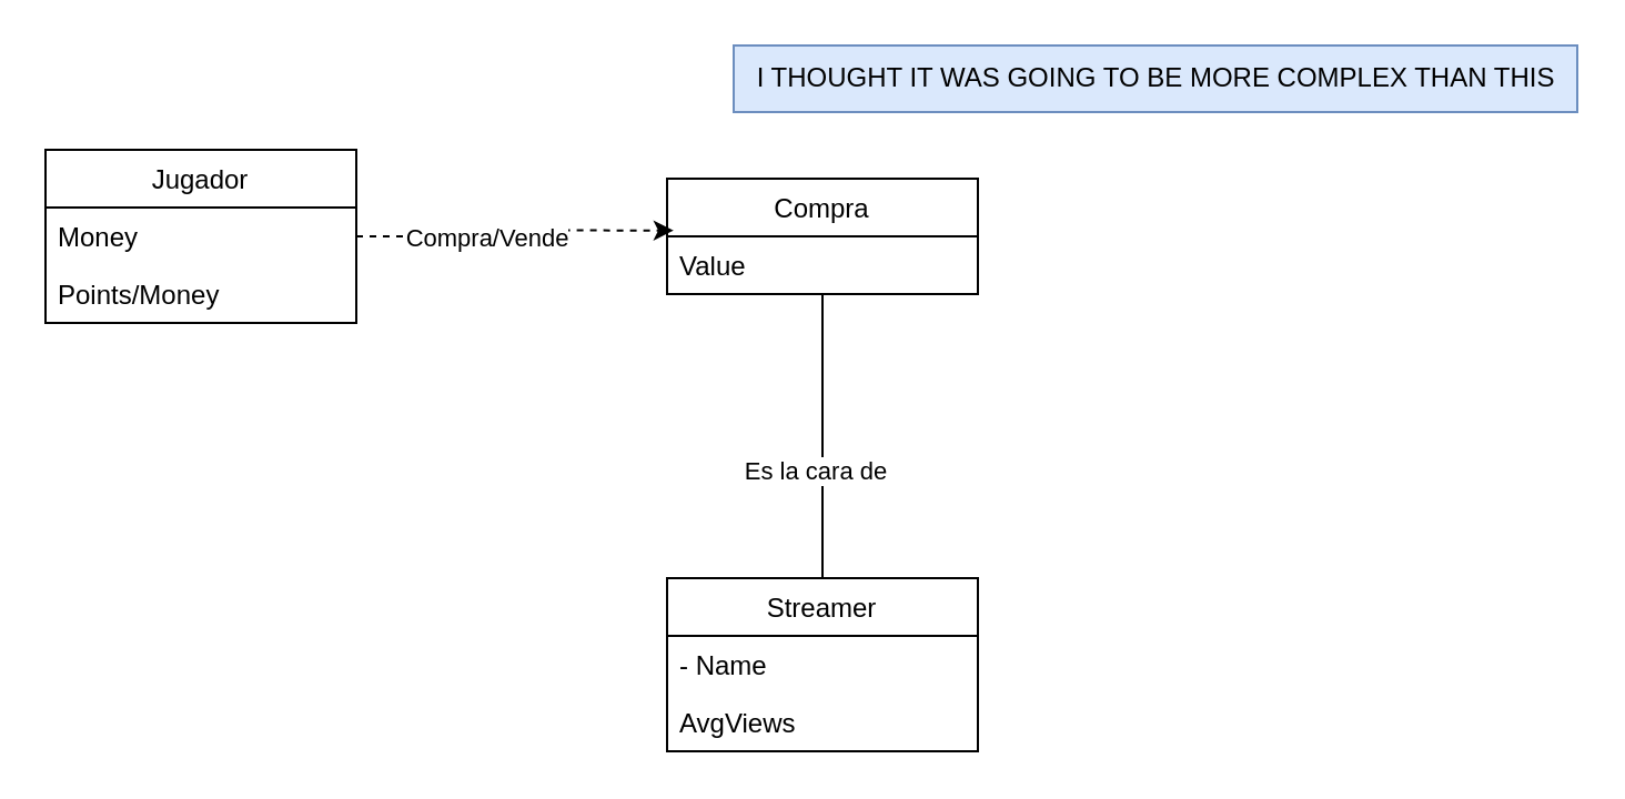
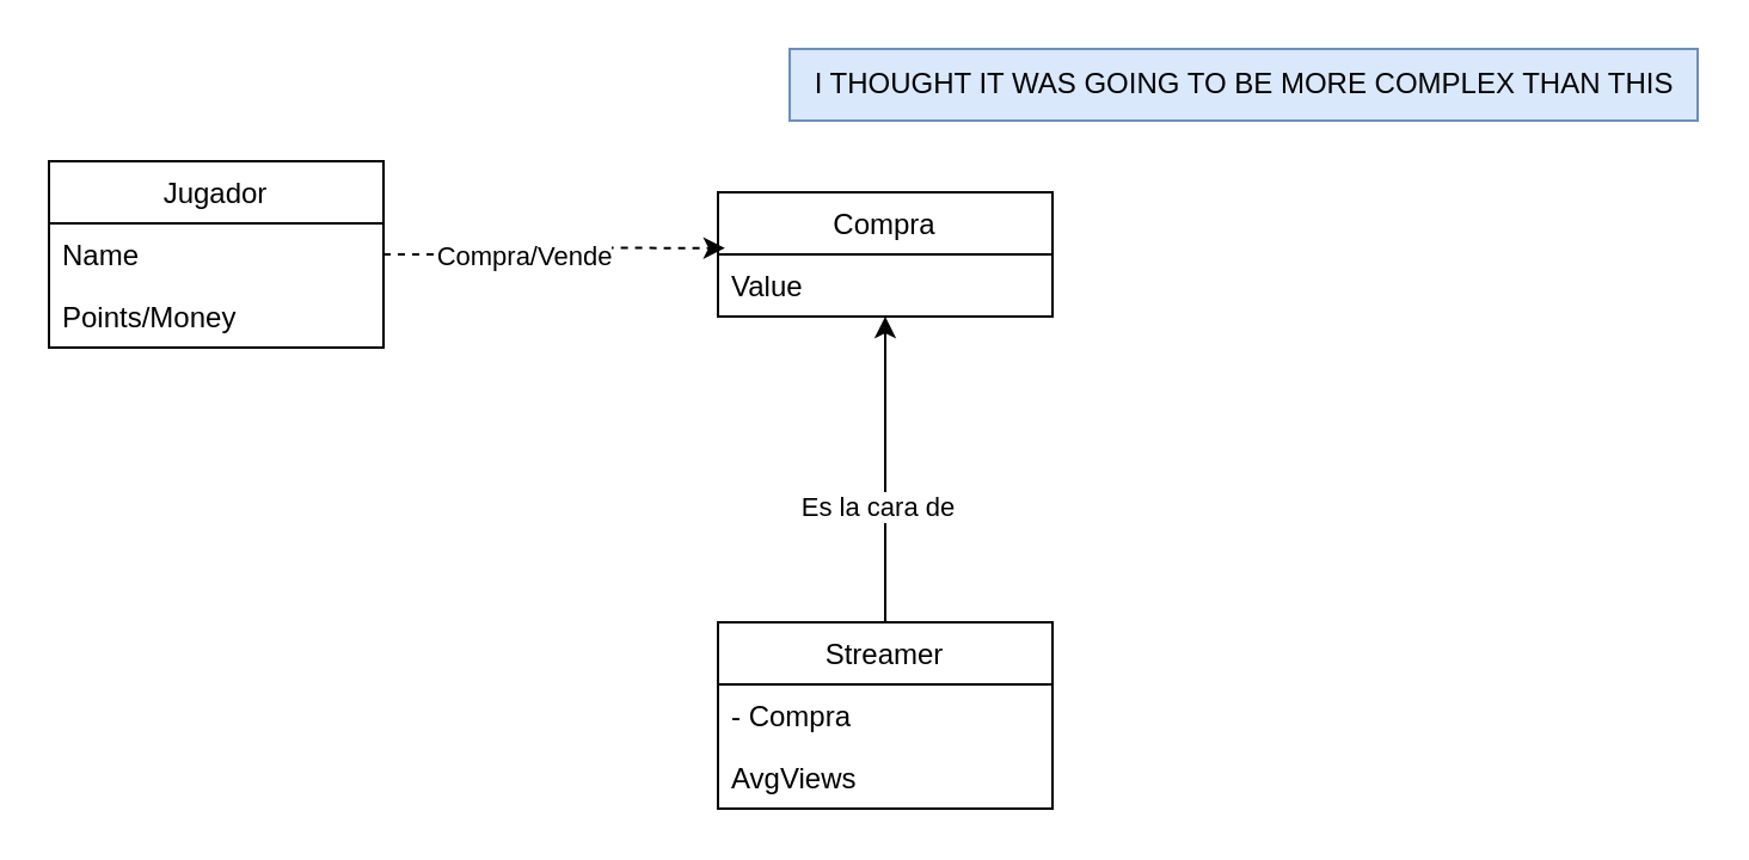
- <mxCell id="12" value="Money" style="text;strokeColor=none;fillColor=none;align=left;verticalAlign=top;spacingLeft=4;spacingRight=4;overflow=hidden;rotatable=0;points=[[0,0.5],[1,0.5]];portConstraint=eastwest;" parent="11" vertex="1"><mxGeometry y="26" width="140" height="26" as="geometry" /></mxCell>
+ <mxCell id="12" value="Name" style="text;strokeColor=none;fillColor=none;align=left;verticalAlign=top;spacingLeft=4;spacingRight=4;overflow=hidden;rotatable=0;points=[[0,0.5],[1,0.5]];portConstraint=eastwest;" parent="11" vertex="1"><mxGeometry y="26" width="140" height="26" as="geometry" /></mxCell>
- <mxCell id="2" style="edgeStyle=orthogonalEdgeStyle;rounded=0;orthogonalLoop=1;jettySize=auto;html=1;endArrow=none;" parent="1" source="4" target="7" edge="1"><mxGeometry relative="1" as="geometry" /></mxCell>
+ <mxCell id="2" style="edgeStyle=orthogonalEdgeStyle;rounded=0;orthogonalLoop=1;jettySize=auto;html=1;" parent="1" source="4" target="7" edge="1"><mxGeometry relative="1" as="geometry" /></mxCell>
- <mxCell id="5" value="- Name&#10;" style="text;strokeColor=none;fillColor=none;align=left;verticalAlign=top;spacingLeft=4;spacingRight=4;overflow=hidden;rotatable=0;points=[[0,0.5],[1,0.5]];portConstraint=eastwest;" parent="4" vertex="1"><mxGeometry y="26" width="140" height="26" as="geometry" /></mxCell>
+ <mxCell id="5" value="- Compra&#10;" style="text;strokeColor=none;fillColor=none;align=left;verticalAlign=top;spacingLeft=4;spacingRight=4;overflow=hidden;rotatable=0;points=[[0,0.5],[1,0.5]];portConstraint=eastwest;" parent="4" vertex="1"><mxGeometry y="26" width="140" height="26" as="geometry" /></mxCell>
